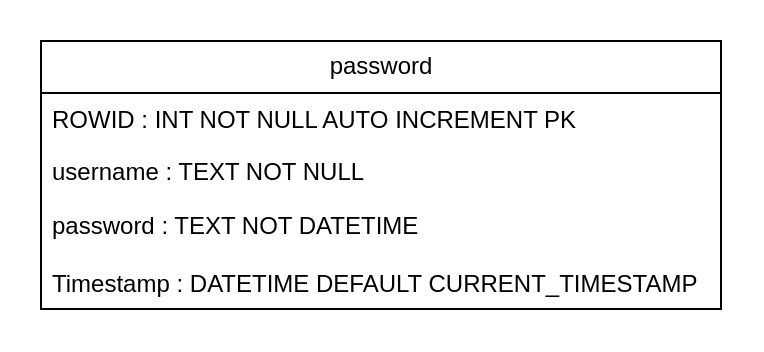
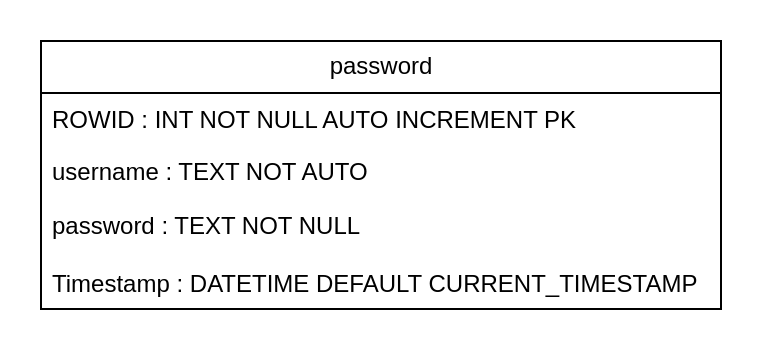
- <mxCell id="4" value="username : TEXT NOT NULL" style="text;strokeColor=none;fillColor=none;align=left;verticalAlign=top;spacingLeft=4;spacingRight=4;overflow=hidden;rotatable=0;points=[[0,0.5],[1,0.5]];portConstraint=eastwest;whiteSpace=wrap;html=1;" parent="2" vertex="1"><mxGeometry y="52" width="340" height="26" as="geometry" /></mxCell>
+ <mxCell id="4" value="username : TEXT NOT AUTO" style="text;strokeColor=none;fillColor=none;align=left;verticalAlign=top;spacingLeft=4;spacingRight=4;overflow=hidden;rotatable=0;points=[[0,0.5],[1,0.5]];portConstraint=eastwest;whiteSpace=wrap;html=1;" parent="2" vertex="1"><mxGeometry y="52" width="340" height="26" as="geometry" /></mxCell>
- <mxCell id="5" value="password : TEXT NOT DATETIME" style="text;strokeColor=none;fillColor=none;align=left;verticalAlign=middle;spacingLeft=4;spacingRight=4;overflow=hidden;points=[[0,0.5],[1,0.5]];portConstraint=eastwest;rotatable=0;whiteSpace=wrap;html=1;" parent="2" vertex="1"><mxGeometry y="78" width="340" height="30" as="geometry" /></mxCell>
+ <mxCell id="5" value="password : TEXT NOT NULL" style="text;strokeColor=none;fillColor=none;align=left;verticalAlign=middle;spacingLeft=4;spacingRight=4;overflow=hidden;points=[[0,0.5],[1,0.5]];portConstraint=eastwest;rotatable=0;whiteSpace=wrap;html=1;" parent="2" vertex="1"><mxGeometry y="78" width="340" height="30" as="geometry" /></mxCell>
